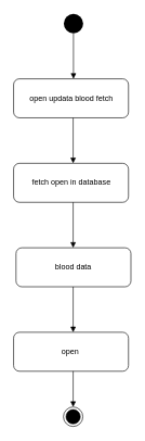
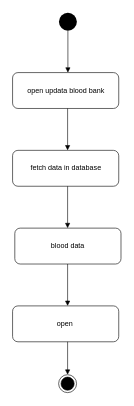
- <mxCell id="4" value="open updata blood fetch" style="shape=ext;rounded=1;html=1;whiteSpace=wrap;" vertex="1" parent="1"><mxGeometry x="20.5" y="120" width="177.5" height="60" as="geometry" /></mxCell>
+ <mxCell id="4" value="open updata blood bank" style="shape=ext;rounded=1;html=1;whiteSpace=wrap;" vertex="1" parent="1"><mxGeometry x="20.5" y="120" width="177.5" height="60" as="geometry" /></mxCell>
- <mxCell id="6" value="fetch open in database" style="shape=ext;rounded=1;html=1;whiteSpace=wrap;" vertex="1" parent="1"><mxGeometry x="20.5" y="250" width="177.5" height="60" as="geometry" /></mxCell>
+ <mxCell id="6" value="fetch data in database" style="shape=ext;rounded=1;html=1;whiteSpace=wrap;" vertex="1" parent="1"><mxGeometry x="20.5" y="250" width="177.5" height="60" as="geometry" /></mxCell>
